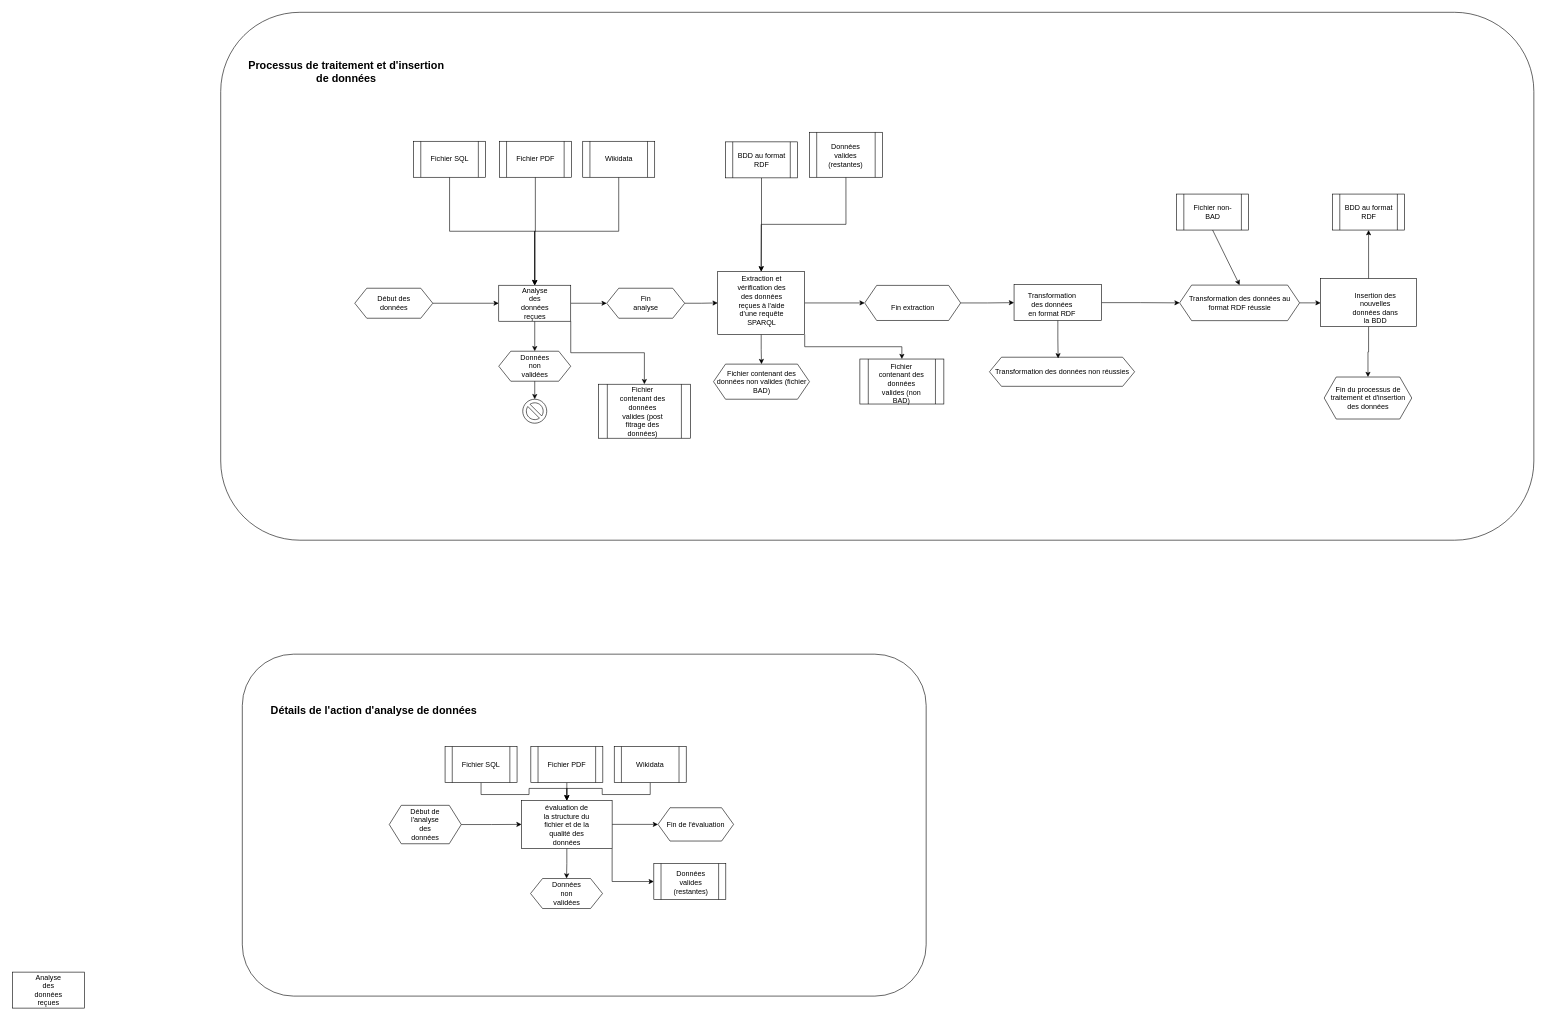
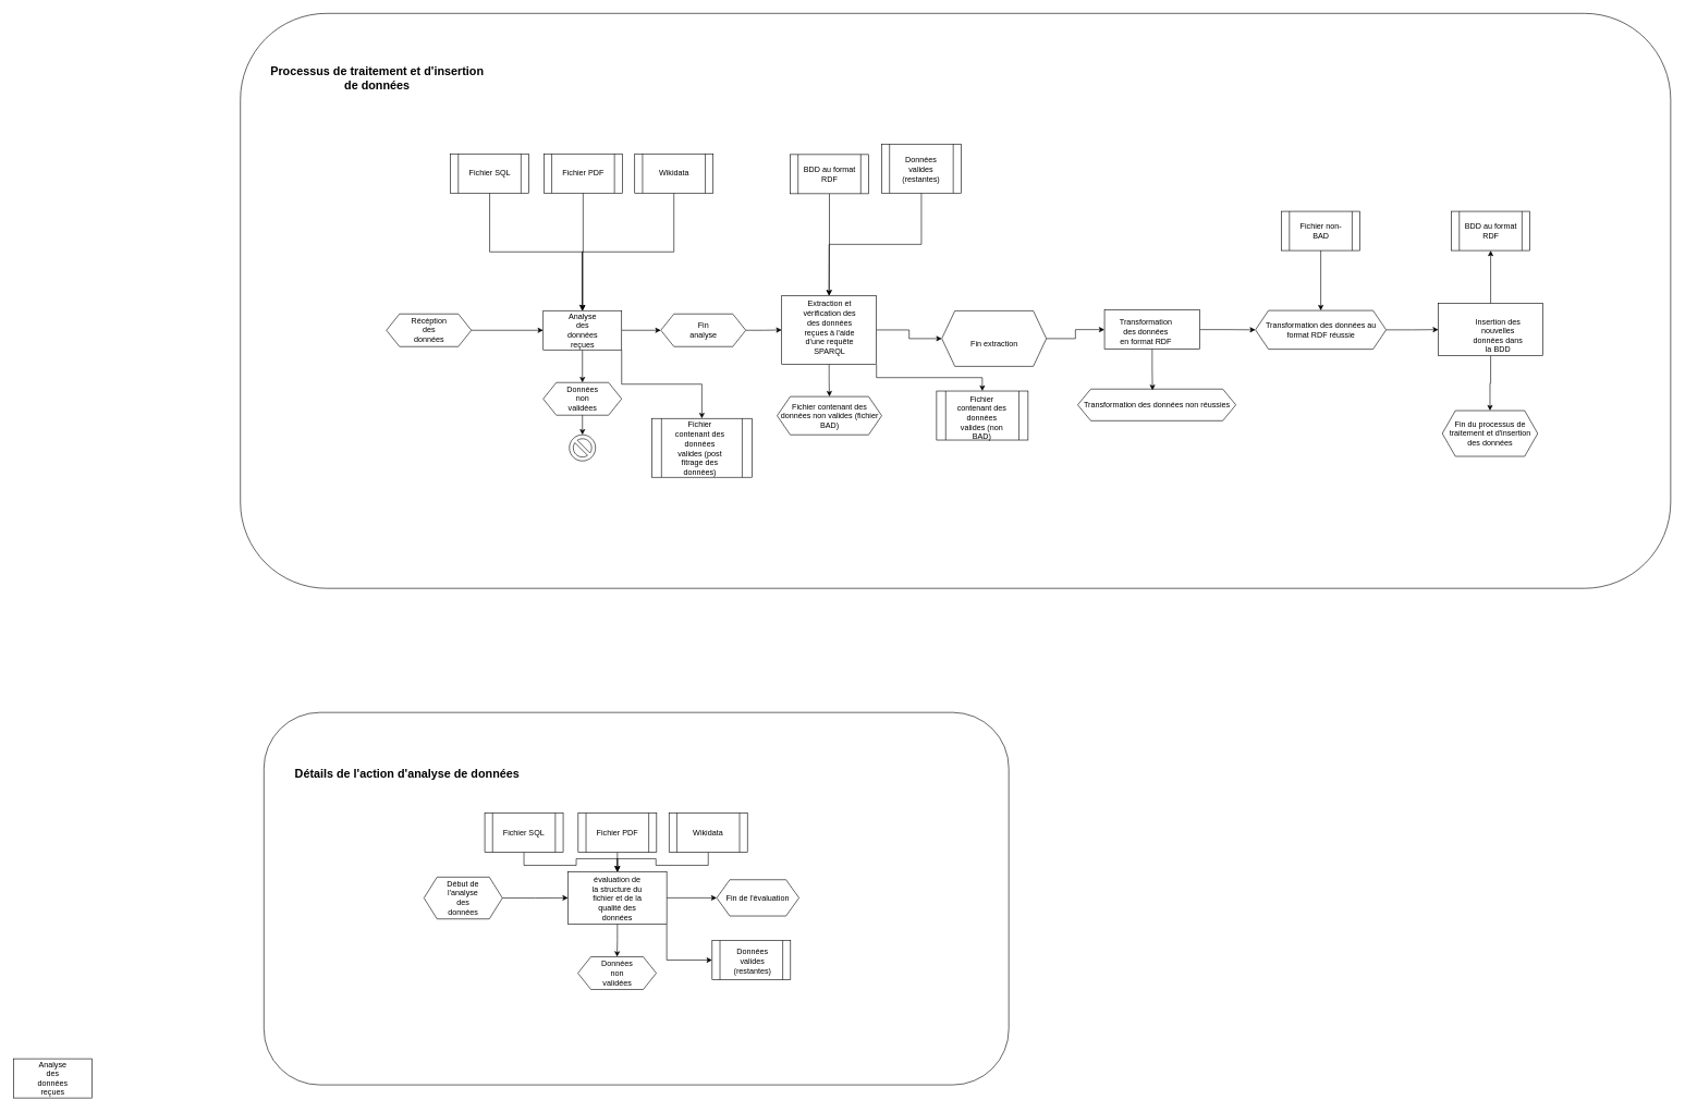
- <mxCell id="7" value="Début des données" style="text;html=1;strokeColor=none;fillColor=none;align=center;verticalAlign=middle;whiteSpace=wrap;rounded=0;" vertex="1" parent="1"><mxGeometry x="625.5" y="490" width="60" height="30" as="geometry" /></mxCell>
+ <mxCell id="7" value="Récéption des données" style="text;html=1;strokeColor=none;fillColor=none;align=center;verticalAlign=middle;whiteSpace=wrap;rounded=0;" vertex="1" parent="1"><mxGeometry x="625.5" y="490" width="60" height="30" as="geometry" /></mxCell>
- <mxCell id="39" value="&lt;br&gt;Fin extraction" style="shape=hexagon;perimeter=hexagonPerimeter2;whiteSpace=wrap;html=1;fixedSize=1;" vertex="1" parent="1"><mxGeometry x="1440.5" y="475.25" width="160" height="58.5" as="geometry" /></mxCell>
+ <mxCell id="39" value="&lt;br&gt;Fin extraction" style="shape=hexagon;perimeter=hexagonPerimeter2;whiteSpace=wrap;html=1;fixedSize=1;" vertex="1" parent="1"><mxGeometry x="1440.5" y="475.25" width="160" height="85" as="geometry" /></mxCell>
- <mxCell id="51" value="Transformation des données au format RDF réussie" style="shape=hexagon;perimeter=hexagonPerimeter2;whiteSpace=wrap;html=1;fixedSize=1;" vertex="1" parent="1"><mxGeometry x="1965.5" y="474.75" width="200" height="59.25" as="geometry" /></mxCell>
+ <mxCell id="51" value="Transformation des données au format RDF réussie" style="shape=hexagon;perimeter=hexagonPerimeter2;whiteSpace=wrap;html=1;fixedSize=1;" vertex="1" parent="1"><mxGeometry x="1920.5" y="474.75" width="200" height="59.25" as="geometry" /></mxCell>
